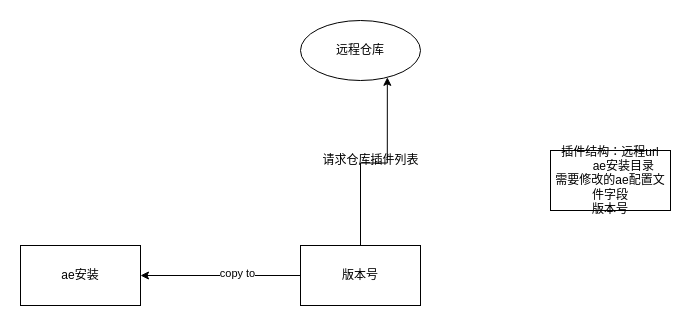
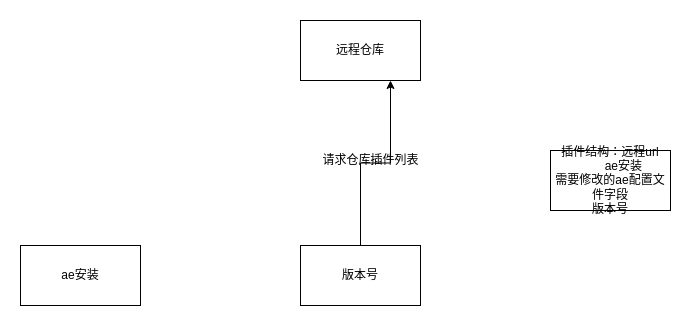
- <mxCell id="6" value="远程仓库" style="ellipse;whiteSpace=wrap;html=1;" vertex="1" parent="1"><mxGeometry x="300" y="20" width="120" height="60" as="geometry" /></mxCell>
+ <mxCell id="6" value="远程仓库" style="rounded=0;whiteSpace=wrap;html=1;" vertex="1" parent="1"><mxGeometry x="300" y="20" width="120" height="60" as="geometry" /></mxCell>
- <mxCell id="9" value="插件结构：远程url&lt;br&gt;&amp;nbsp; &amp;nbsp; &amp;nbsp; &amp;nbsp; ae安装目录&lt;br&gt;需要修改的ae配置文件字段&lt;br&gt;版本号&lt;br&gt;" style="rounded=0;whiteSpace=wrap;html=1;" vertex="1" parent="1"><mxGeometry x="550" y="150" width="120" height="60" as="geometry" /></mxCell>
+ <mxCell id="9" value="插件结构：远程url&lt;br&gt;&amp;nbsp; &amp;nbsp; &amp;nbsp; &amp;nbsp; ae安装&lt;br&gt;需要修改的ae配置文件字段&lt;br&gt;版本号&lt;br&gt;" style="rounded=0;whiteSpace=wrap;html=1;" vertex="1" parent="1"><mxGeometry x="550" y="150" width="120" height="60" as="geometry" /></mxCell>
- <mxCell id="3" style="edgeStyle=orthogonalEdgeStyle;rounded=0;orthogonalLoop=1;jettySize=auto;html=1;" edge="1" parent="1" source="5" target="8"><mxGeometry relative="1" as="geometry" /></mxCell>
- <mxCell id="4" value="copy to&lt;br&gt;" style="edgeLabel;html=1;align=center;verticalAlign=middle;resizable=0;points=[];" vertex="1" connectable="0" parent="3"><mxGeometry x="-0.196" y="-3" relative="1" as="geometry"><mxPoint as="offset" /></mxGeometry></mxCell>
